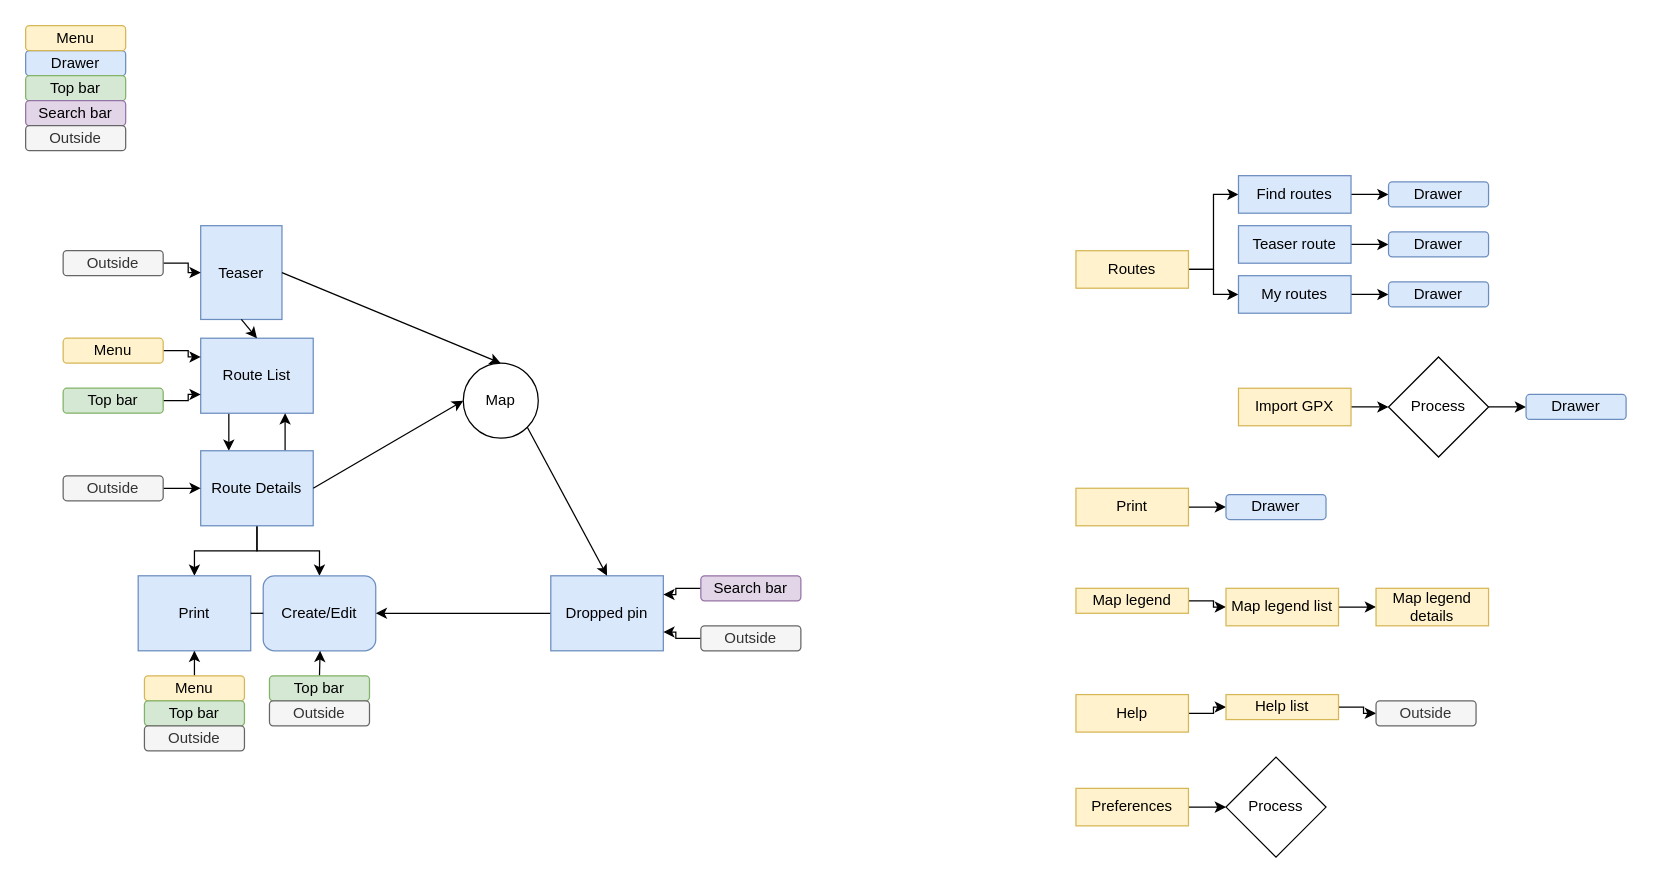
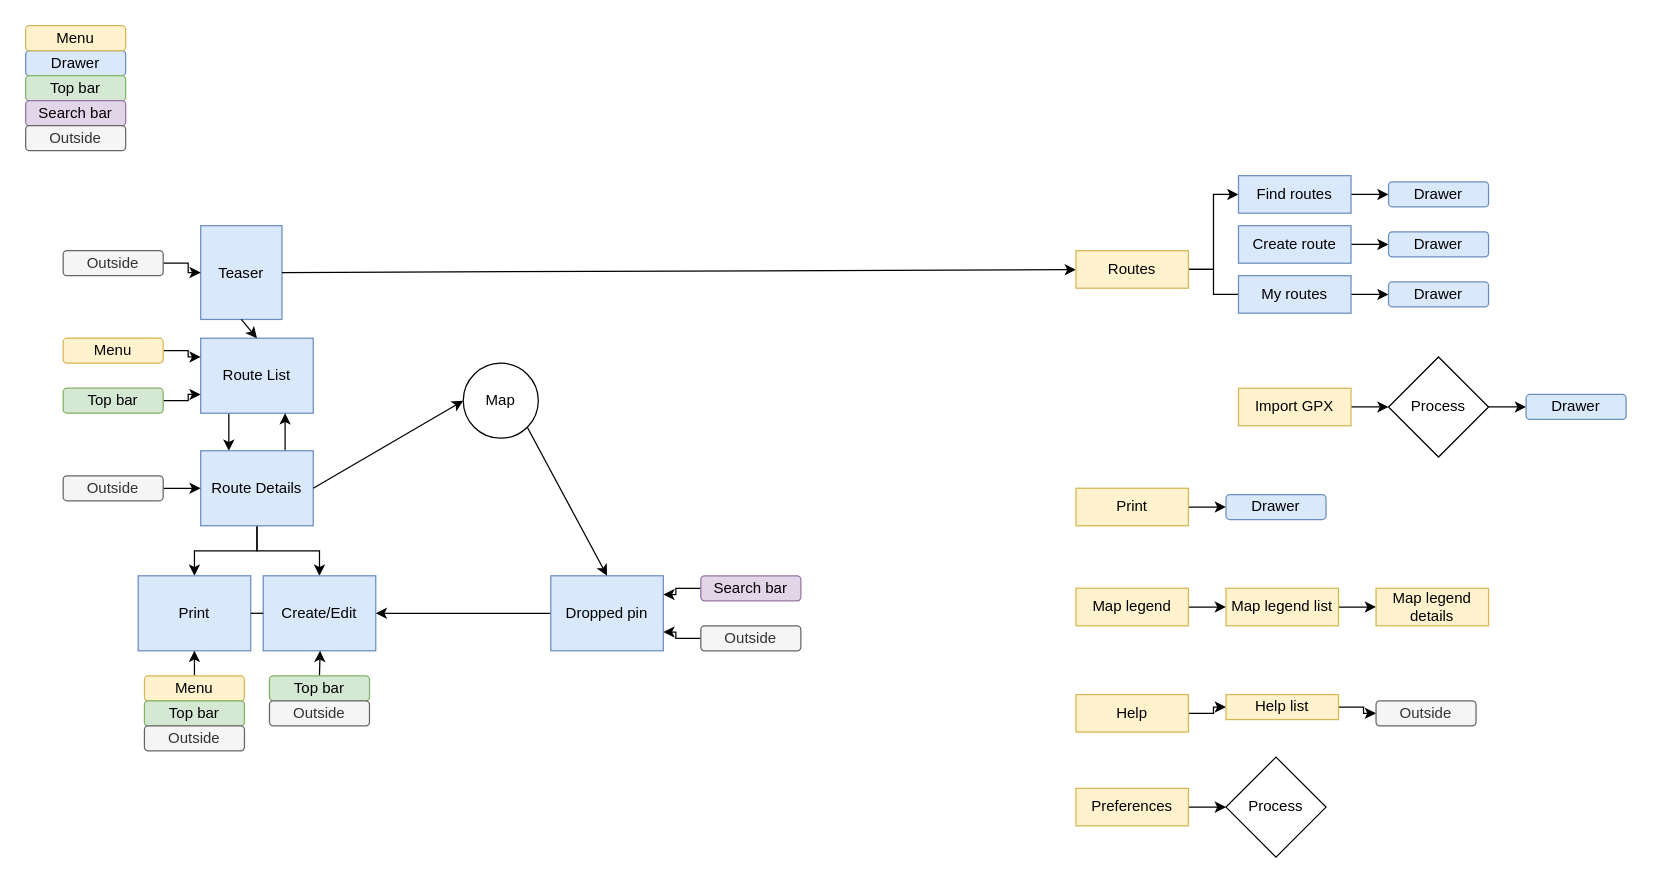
- <mxCell id="45" value="Teaser route" style="rounded=0;whiteSpace=wrap;html=1;fillColor=#dae8fc;strokeColor=#6c8ebf;" parent="1" vertex="1"><mxGeometry x="990" y="180" width="90" height="30" as="geometry" /></mxCell>
+ <mxCell id="45" value="Create route" style="rounded=0;whiteSpace=wrap;html=1;fillColor=#dae8fc;strokeColor=#6c8ebf;" parent="1" vertex="1"><mxGeometry x="990" y="180" width="90" height="30" as="geometry" /></mxCell>
- <mxCell id="32" style="edgeStyle=orthogonalEdgeStyle;rounded=0;orthogonalLoop=1;jettySize=auto;html=1;entryX=0;entryY=0.5;entryDx=0;entryDy=0;" parent="1" source="33" target="47" edge="1"><mxGeometry relative="1" as="geometry" /></mxCell>
+ <mxCell id="32" style="edgeStyle=orthogonalEdgeStyle;rounded=0;orthogonalLoop=1;jettySize=auto;html=1;entryX=0;entryY=0.5;entryDx=0;entryDy=0;endArrow=none;" parent="1" source="33" target="47" edge="1"><mxGeometry relative="1" as="geometry" /></mxCell>
- <mxCell id="10" value="" style="endArrow=classic;html=1;exitX=1;exitY=0.5;exitDx=0;exitDy=0;entryX=0.5;entryY=0;entryDx=0;entryDy=0;" parent="1" source="2" target="9" edge="1"><mxGeometry width="50" height="50" relative="1" as="geometry"><mxPoint x="410" y="370" as="sourcePoint" /><mxPoint x="460" y="320" as="targetPoint" /></mxGeometry></mxCell>
+ <mxCell id="10" value="" style="endArrow=classic;html=1;exitX=1;exitY=0.5;exitDx=0;exitDy=0;" parent="1" source="2" target="33" edge="1"><mxGeometry width="50" height="50" relative="1" as="geometry"><mxPoint x="410" y="370" as="sourcePoint" /><mxPoint x="460" y="320" as="targetPoint" /></mxGeometry></mxCell>
- <mxCell id="37" value="Map legend" style="rounded=0;whiteSpace=wrap;html=1;fillColor=#fff2cc;strokeColor=#d6b656;" parent="1" vertex="1"><mxGeometry x="860" y="470" width="90" height="20" as="geometry" /></mxCell>
+ <mxCell id="37" value="Map legend" style="rounded=0;whiteSpace=wrap;html=1;fillColor=#fff2cc;strokeColor=#d6b656;" parent="1" vertex="1"><mxGeometry x="860" y="470" width="90" height="30" as="geometry" /></mxCell>
- <mxCell id="27" value="Create/Edit" style="whiteSpace=wrap;html=1;fillColor=#dae8fc;strokeColor=#6c8ebf;rounded=1;" parent="1" vertex="1"><mxGeometry x="210" y="460" width="90" height="60" as="geometry" /></mxCell>
+ <mxCell id="27" value="Create/Edit" style="rounded=0;whiteSpace=wrap;html=1;fillColor=#dae8fc;strokeColor=#6c8ebf;" parent="1" vertex="1"><mxGeometry x="210" y="460" width="90" height="60" as="geometry" /></mxCell>
